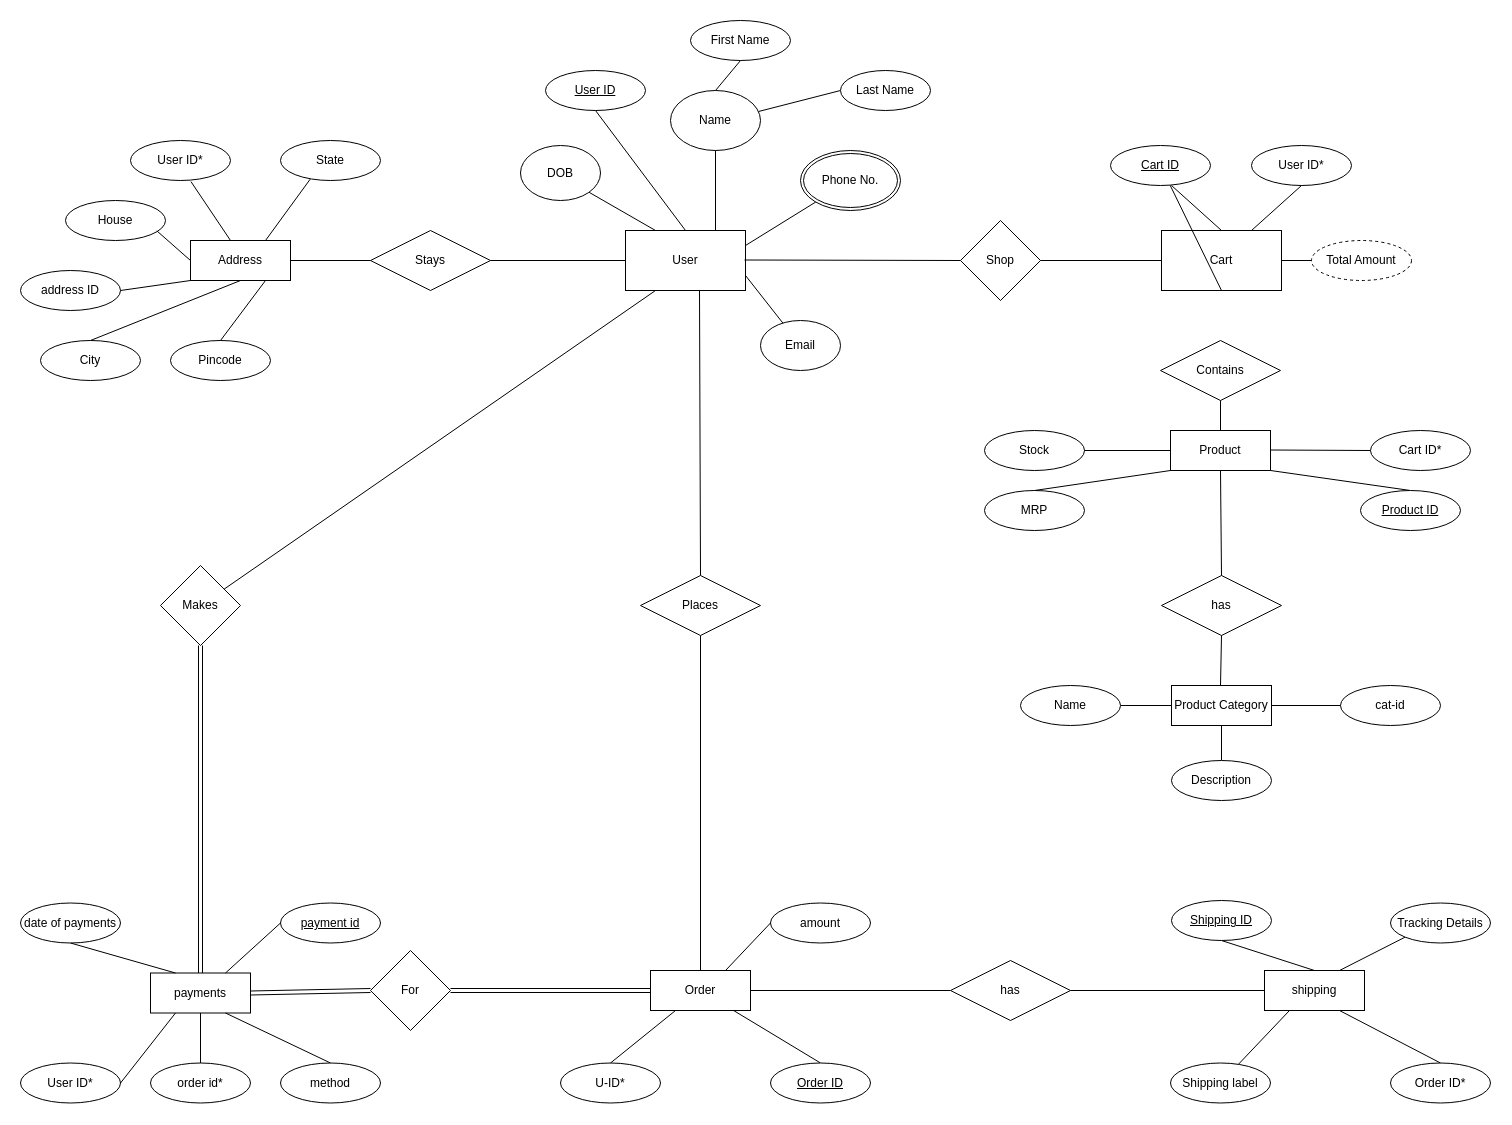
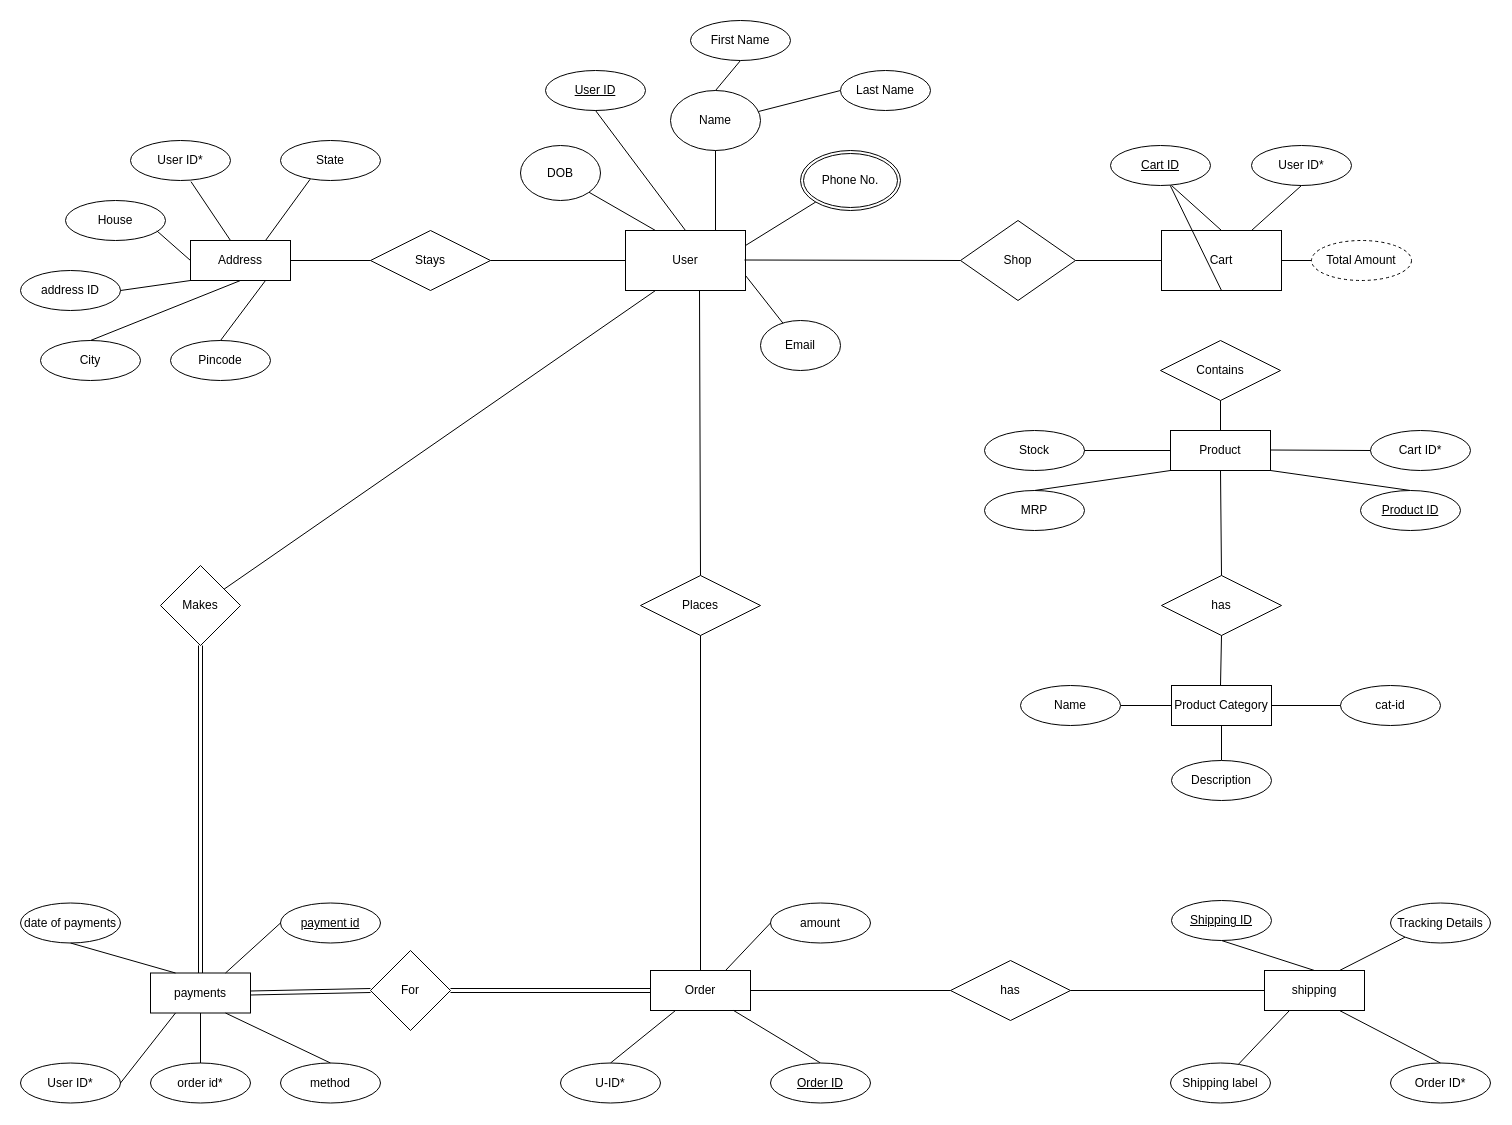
- <mxCell id="13" value="Shop" style="rhombus;whiteSpace=wrap;html=1;" vertex="1" parent="1"><mxGeometry x="960" y="220" width="80" height="80" as="geometry" /></mxCell>
+ <mxCell id="13" value="Shop" style="rhombus;whiteSpace=wrap;html=1;" vertex="1" parent="1"><mxGeometry x="960" y="220" width="115" height="80" as="geometry" /></mxCell>
